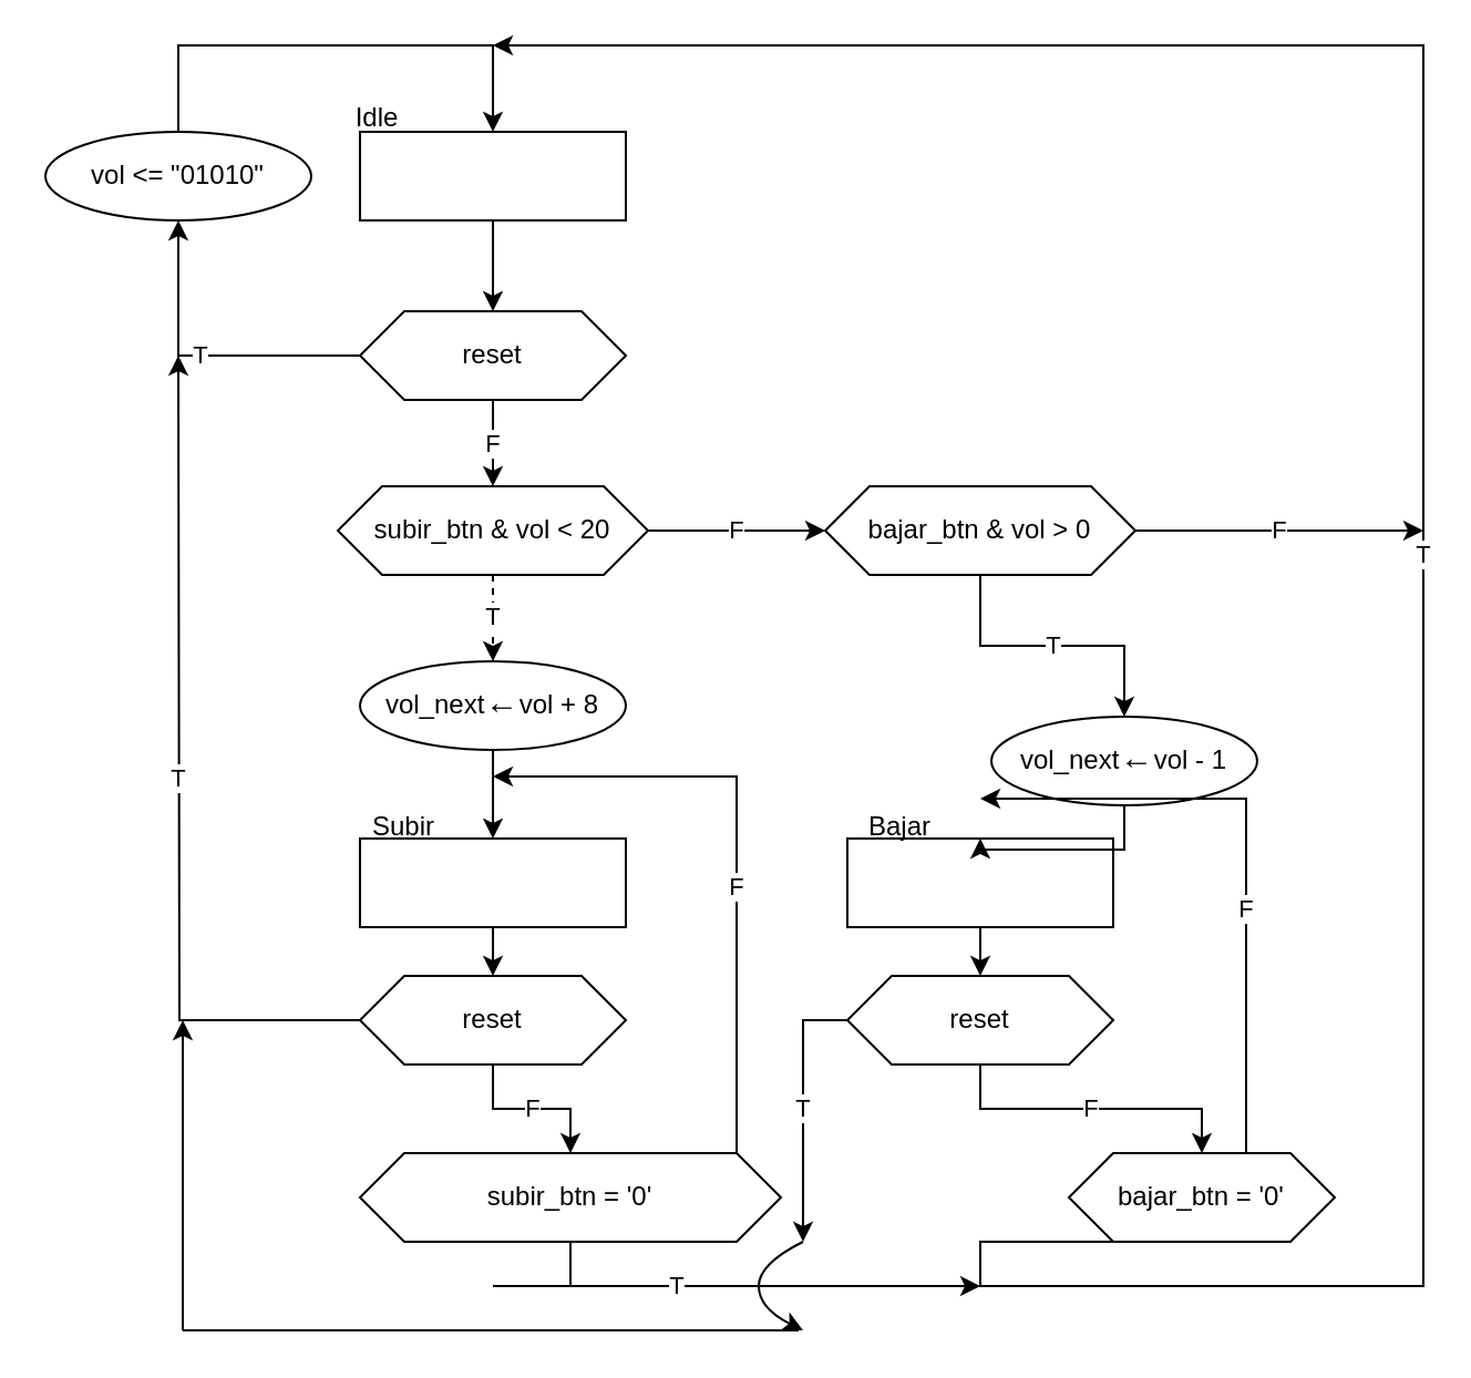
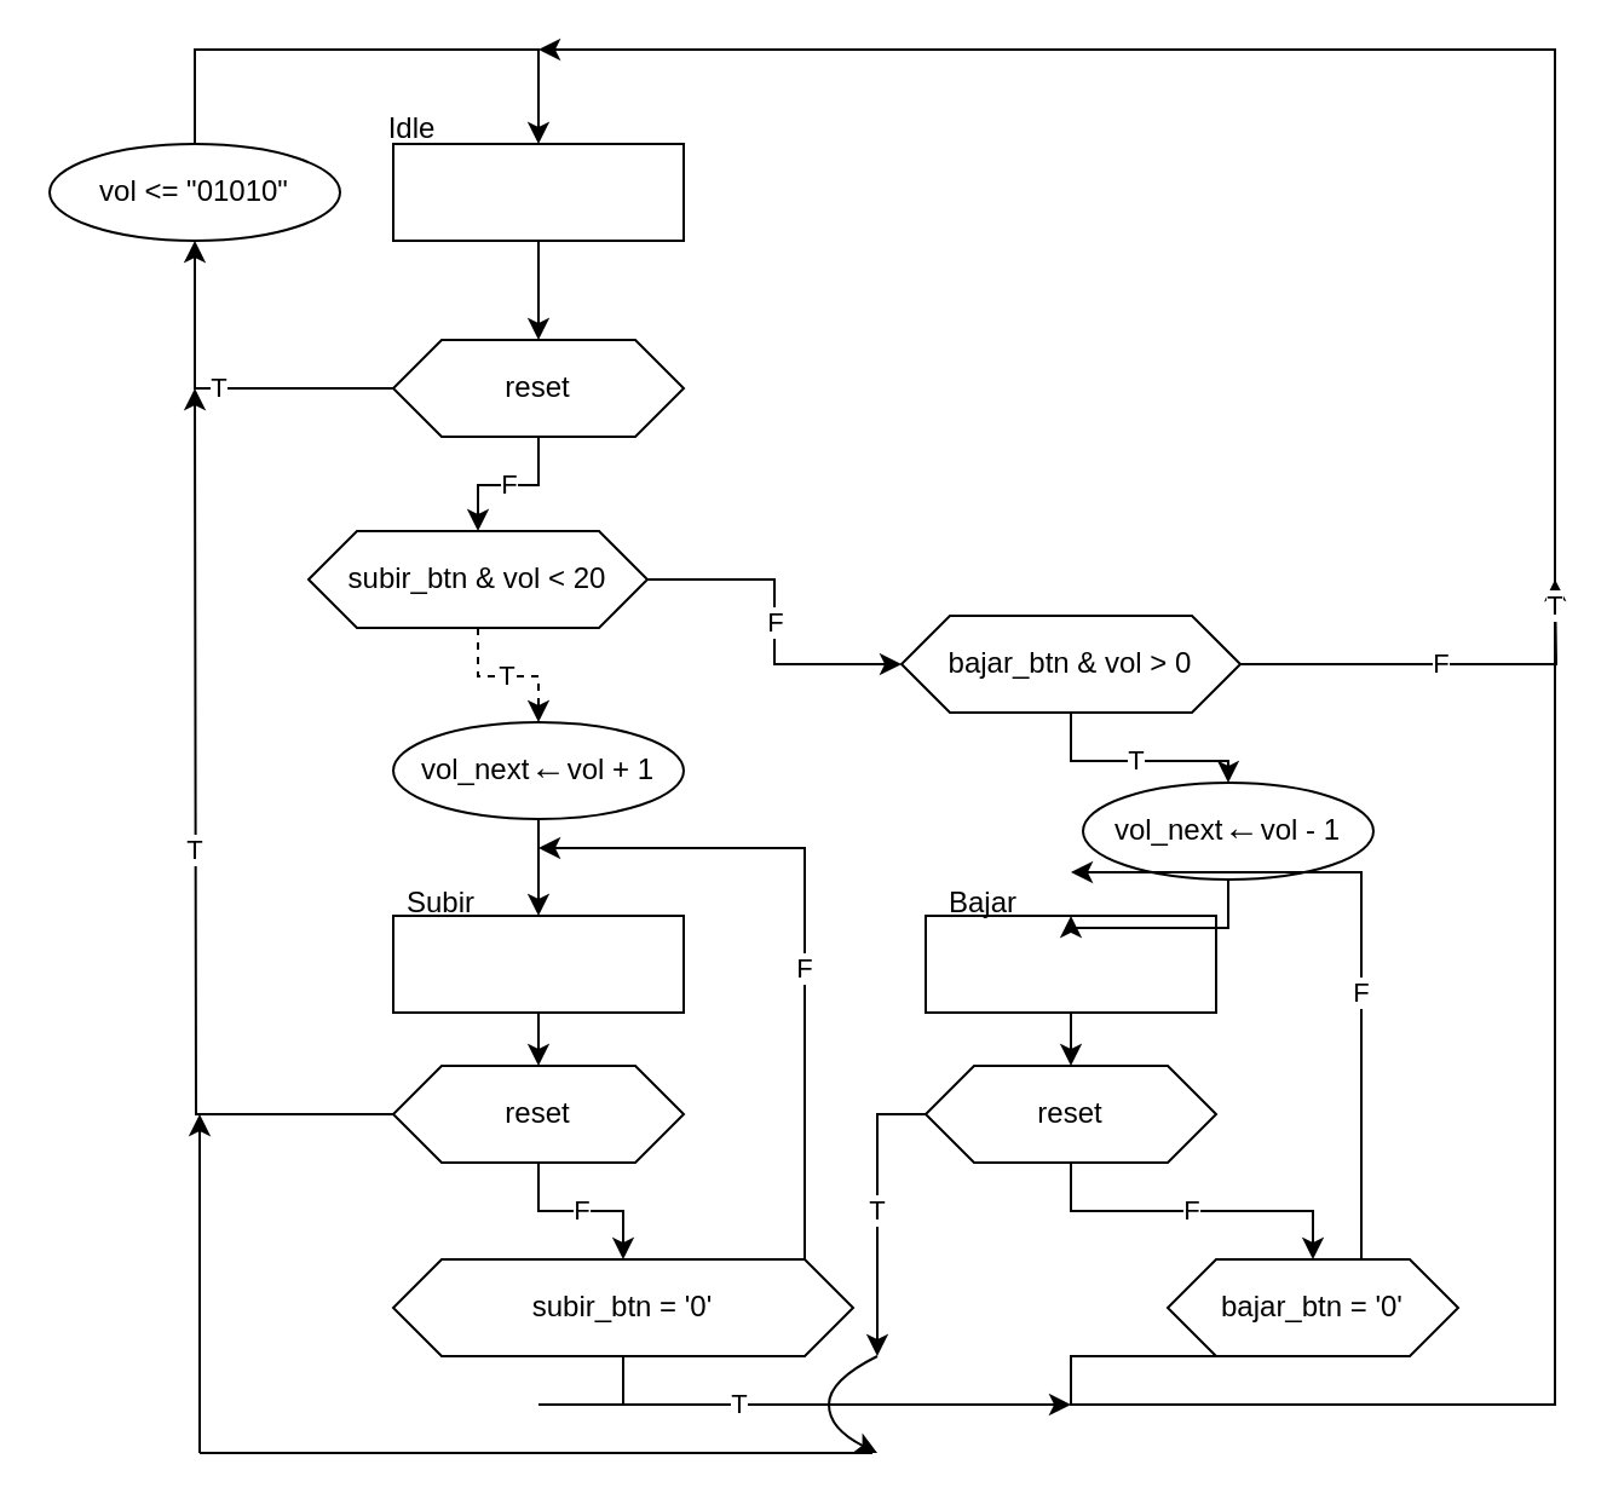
- <mxCell id="7" value="subir_btn &amp;amp; vol &amp;lt; 20" style="shape=hexagon;perimeter=hexagonPerimeter2;whiteSpace=wrap;html=1;fixedSize=1;" parent="1" vertex="1"><mxGeometry x="152" y="219" width="140" height="40" as="geometry" /></mxCell>
+ <mxCell id="7" value="subir_btn &amp;amp; vol &amp;lt; 20" style="shape=hexagon;perimeter=hexagonPerimeter2;whiteSpace=wrap;html=1;fixedSize=1;" parent="1" vertex="1"><mxGeometry x="127" y="219" width="140" height="40" as="geometry" /></mxCell>
- <mxCell id="18" value="bajar_btn &amp;amp; vol &amp;gt; 0" style="shape=hexagon;perimeter=hexagonPerimeter2;whiteSpace=wrap;html=1;fixedSize=1;" parent="1" vertex="1"><mxGeometry x="372" y="219" width="140" height="40" as="geometry" /></mxCell>
+ <mxCell id="18" value="bajar_btn &amp;amp; vol &amp;gt; 0" style="shape=hexagon;perimeter=hexagonPerimeter2;whiteSpace=wrap;html=1;fixedSize=1;" parent="1" vertex="1"><mxGeometry x="372" y="254" width="140" height="40" as="geometry" /></mxCell>
- <mxCell id="15" value="vol_next&amp;nbsp;&lt;span style=&quot;font-family: &amp;#34;consolas&amp;#34; , &amp;#34;menlo&amp;#34; , &amp;#34;courier new&amp;#34; , monospace ; font-size: 15px ; background-color: rgb(255 , 255 , 255)&quot;&gt;←&lt;/span&gt;&amp;nbsp;vol + 8" style="ellipse;whiteSpace=wrap;html=1;" parent="1" vertex="1"><mxGeometry x="162" y="298" width="120" height="40" as="geometry" /></mxCell>
+ <mxCell id="15" value="vol_next&amp;nbsp;&lt;span style=&quot;font-family: &amp;#34;consolas&amp;#34; , &amp;#34;menlo&amp;#34; , &amp;#34;courier new&amp;#34; , monospace ; font-size: 15px ; background-color: rgb(255 , 255 , 255)&quot;&gt;←&lt;/span&gt;&amp;nbsp;vol + 1" style="ellipse;whiteSpace=wrap;html=1;" parent="1" vertex="1"><mxGeometry x="162" y="298" width="120" height="40" as="geometry" /></mxCell>
